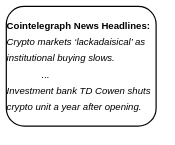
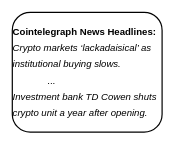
- <mxCell id="2" value="&lt;p style=&quot;margin: 0cm; font-size: 12pt; font-family: Calibri, sans-serif; text-align: start; line-height: 170%;&quot; class=&quot;MsoNormal&quot;&gt;&lt;b&gt;Cointelegraph News Headlines:&lt;/b&gt;&lt;/p&gt;&lt;p style=&quot;margin: 0cm; font-size: 12pt; font-family: Calibri, sans-serif; text-align: start; line-height: 170%;&quot; class=&quot;MsoNormal&quot;&gt;&lt;i&gt;Crypto markets ‘lackadaisical’ as institutional buying slows.&lt;/i&gt;&lt;/p&gt;&lt;p style=&quot;margin: 0cm; font-size: 12pt; font-family: Calibri, sans-serif; text-align: start; line-height: 170%;&quot; class=&quot;MsoNormal&quot;&gt;&amp;nbsp;&amp;nbsp;&amp;nbsp;&amp;nbsp;&amp;nbsp;&amp;nbsp;&amp;nbsp;&amp;nbsp;&amp;nbsp;&amp;nbsp;&amp;nbsp;&amp;nbsp; ...&lt;/p&gt;&lt;p style=&quot;margin: 0cm; font-size: 12pt; font-family: Calibri, sans-serif; text-align: start; line-height: 170%;&quot; class=&quot;MsoNormal&quot;&gt;&lt;i&gt;Investment bank TD Cowen shuts crypto unit a year after opening.&lt;/i&gt;&lt;/p&gt;" style="rounded=1;whiteSpace=wrap;html=1;strokeWidth=2;" vertex="1" parent="1"><mxGeometry x="10" y="10" width="250" height="200" as="geometry" /></mxCell>
+ <mxCell id="2" value="&lt;p style=&quot;margin: 0cm; font-size: 12pt; font-family: Calibri, sans-serif; text-align: start; line-height: 170%;&quot; class=&quot;MsoNormal&quot;&gt;&lt;b&gt;Cointelegraph News Headlines:&lt;/b&gt;&lt;/p&gt;&lt;p style=&quot;margin: 0cm; font-size: 12pt; font-family: Calibri, sans-serif; text-align: start; line-height: 170%;&quot; class=&quot;MsoNormal&quot;&gt;&lt;i&gt;Crypto markets ‘lackadaisical’ as institutional buying slows.&lt;/i&gt;&lt;/p&gt;&lt;p style=&quot;margin: 0cm; font-size: 12pt; font-family: Calibri, sans-serif; text-align: start; line-height: 170%;&quot; class=&quot;MsoNormal&quot;&gt;&amp;nbsp;&amp;nbsp;&amp;nbsp;&amp;nbsp;&amp;nbsp;&amp;nbsp;&amp;nbsp;&amp;nbsp;&amp;nbsp;&amp;nbsp;&amp;nbsp;&amp;nbsp; ...&lt;/p&gt;&lt;p style=&quot;margin: 0cm; font-size: 12pt; font-family: Calibri, sans-serif; text-align: start; line-height: 170%;&quot; class=&quot;MsoNormal&quot;&gt;&lt;i&gt;Investment bank TD Cowen shuts crypto unit a year after opening.&lt;/i&gt;&lt;/p&gt;" style="rounded=1;whiteSpace=wrap;html=1;strokeWidth=2;" vertex="1" parent="1"><mxGeometry x="20" y="20" width="250" height="200" as="geometry" /></mxCell>
